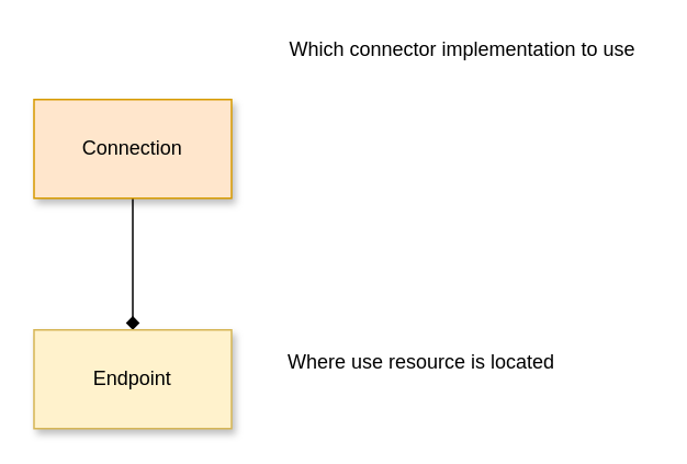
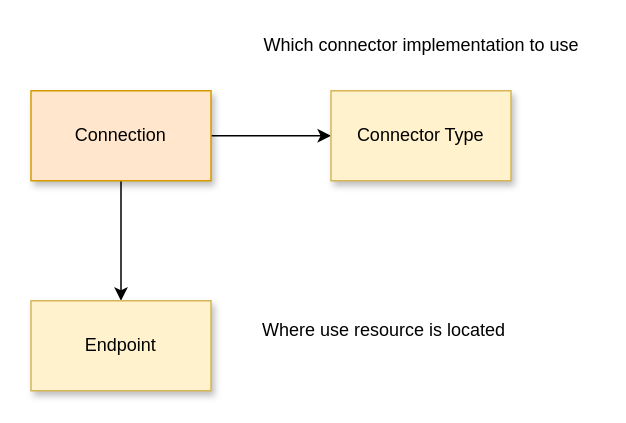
+ <mxCell id="2" value="" style="edgeStyle=orthogonalEdgeStyle;rounded=0;orthogonalLoop=1;jettySize=auto;html=1;" parent="1" source="4" target="5" edge="1"><mxGeometry relative="1" as="geometry" /></mxCell>
+ <mxCell id="5" value="Connector Type" style="rounded=0;whiteSpace=wrap;html=1;fillColor=#fff2cc;strokeColor=#d6b656;shadow=1;" parent="1" vertex="1"><mxGeometry x="220" y="60" width="120" height="60" as="geometry" /></mxCell>
- <mxCell id="3" value="" style="edgeStyle=orthogonalEdgeStyle;rounded=0;orthogonalLoop=1;jettySize=auto;html=1;endArrow=diamond;" parent="1" source="4" target="6" edge="1"><mxGeometry relative="1" as="geometry" /></mxCell>
+ <mxCell id="3" value="" style="edgeStyle=orthogonalEdgeStyle;rounded=0;orthogonalLoop=1;jettySize=auto;html=1;" parent="1" source="4" target="6" edge="1"><mxGeometry relative="1" as="geometry" /></mxCell>
